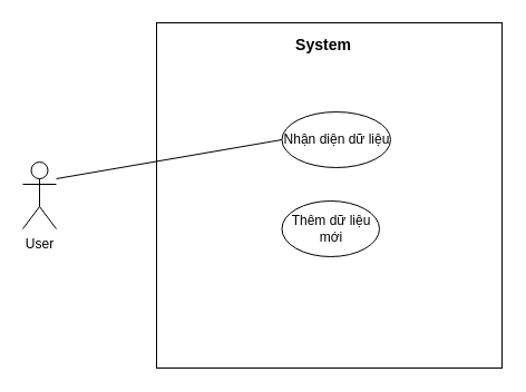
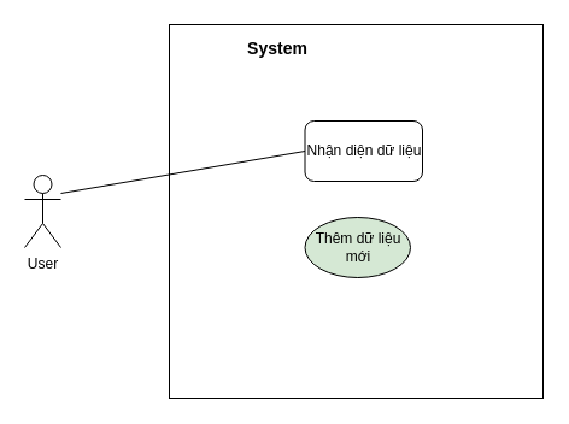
- <mxCell id="4" value="&lt;b&gt;&lt;font style=&quot;font-size: 14px&quot;&gt;System&lt;/font&gt;&lt;/b&gt;" style="text;html=1;strokeColor=none;fillColor=none;align=center;verticalAlign=middle;whiteSpace=wrap;rounded=0;" vertex="1" parent="1"><mxGeometry x="270" y="30" width="40" height="20" as="geometry" /></mxCell>
+ <mxCell id="4" value="&lt;b&gt;&lt;font style=&quot;font-size: 14px&quot;&gt;System&lt;/font&gt;&lt;/b&gt;" style="text;html=1;strokeColor=none;fillColor=none;align=center;verticalAlign=middle;whiteSpace=wrap;rounded=0;" vertex="1" parent="1"><mxGeometry x="210" y="30" width="40" height="20" as="geometry" /></mxCell>
- <mxCell id="5" value="Nhận diện dữ liệu" style="ellipse;whiteSpace=wrap;html=1;" vertex="1" parent="1"><mxGeometry x="252.5" y="100" width="97.5" height="50" as="geometry" /></mxCell>
+ <mxCell id="5" value="Nhận diện dữ liệu" style="whiteSpace=wrap;html=1;rounded=1;" vertex="1" parent="1"><mxGeometry x="252.5" y="100" width="97.5" height="50" as="geometry" /></mxCell>
- <mxCell id="6" value="Thêm dữ liệu mới" style="ellipse;whiteSpace=wrap;html=1;" vertex="1" parent="1"><mxGeometry x="252.5" y="180" width="87.5" height="50" as="geometry" /></mxCell>
+ <mxCell id="6" value="Thêm dữ liệu mới" style="ellipse;whiteSpace=wrap;html=1;fillColor=#d5e8d4;" vertex="1" parent="1"><mxGeometry x="252.5" y="180" width="87.5" height="50" as="geometry" /></mxCell>
